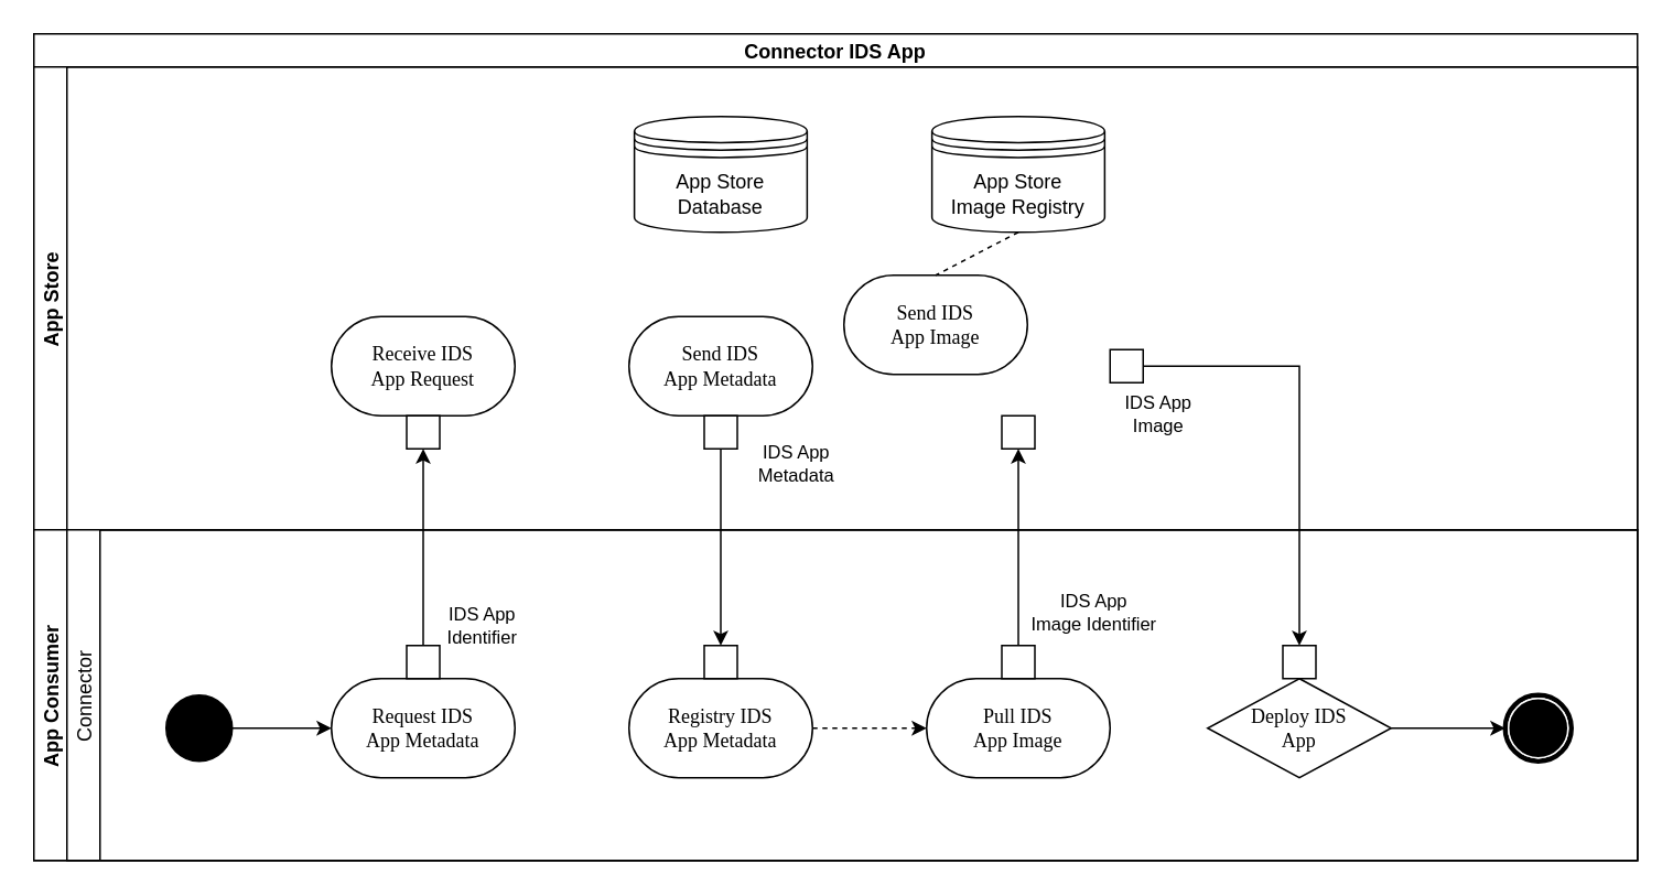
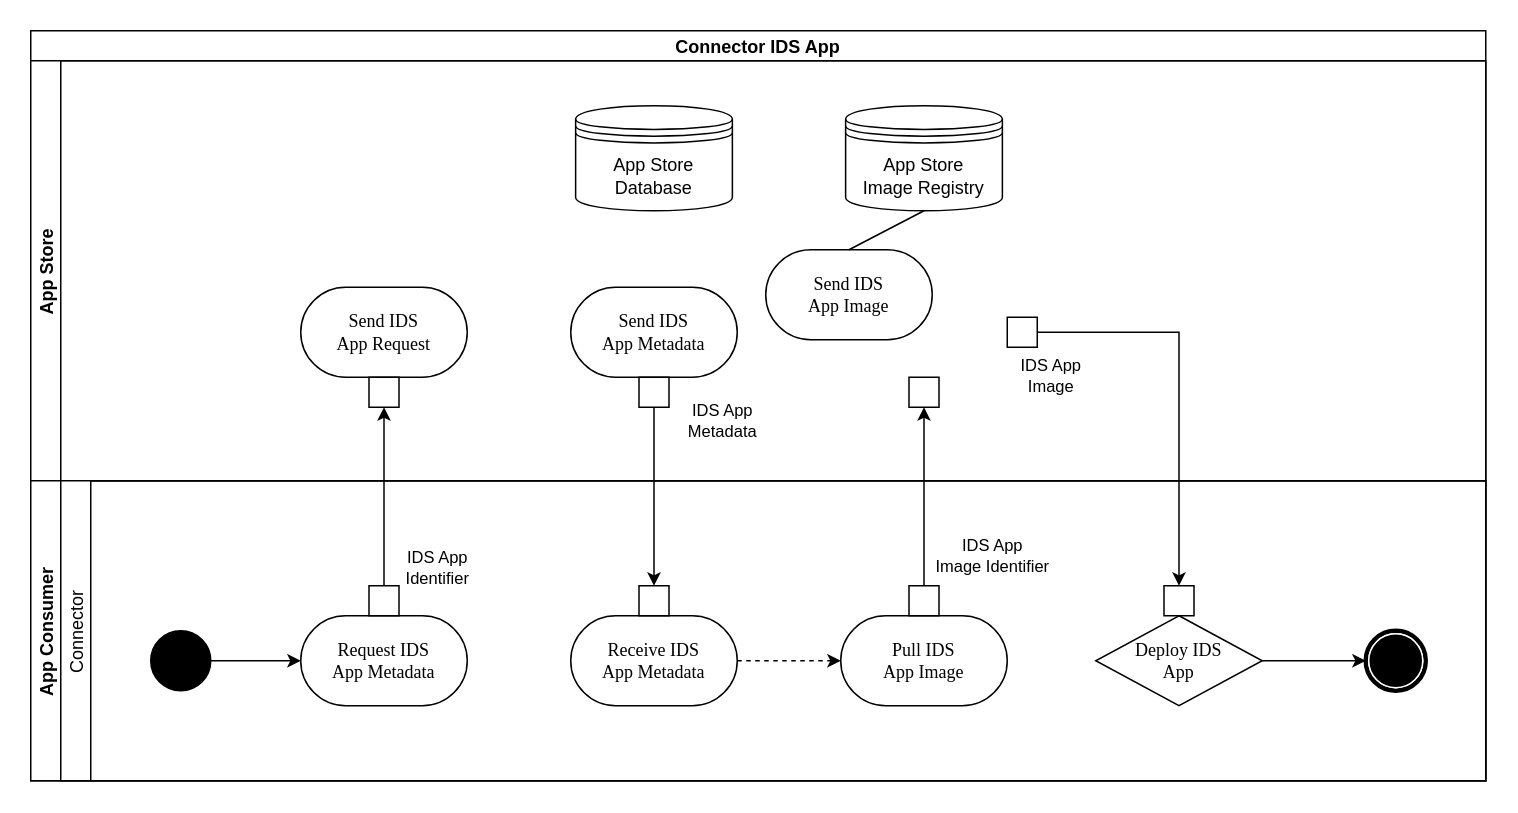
- <mxCell id="7" style="rounded=0;orthogonalLoop=1;jettySize=auto;html=1;entryX=0.5;entryY=0;entryDx=0;entryDy=0;dashed=1;endArrow=none;endFill=0;exitX=0.5;exitY=1;exitDx=0;exitDy=0;" edge="1" parent="3" source="8" target="4"><mxGeometry relative="1" as="geometry"><mxPoint x="560" y="80" as="sourcePoint" /><mxPoint x="355.5" y="131" as="targetPoint" /></mxGeometry></mxCell>
+ <mxCell id="7" style="rounded=0;orthogonalLoop=1;jettySize=auto;html=1;entryX=0.5;entryY=0;entryDx=0;entryDy=0;dashed=0;endArrow=none;endFill=0;exitX=0.5;exitY=1;exitDx=0;exitDy=0;" edge="1" parent="3" source="8" target="4"><mxGeometry relative="1" as="geometry"><mxPoint x="560" y="80" as="sourcePoint" /><mxPoint x="355.5" y="131" as="targetPoint" /></mxGeometry></mxCell>
- <mxCell id="10" value="&lt;div&gt;Receive IDS&lt;/div&gt;&lt;div&gt;App Request&lt;/div&gt;" style="rounded=1;whiteSpace=wrap;html=1;shadow=0;comic=0;labelBackgroundColor=none;strokeWidth=1;fontFamily=Verdana;fontSize=12;align=center;arcSize=50;" vertex="1" parent="3"><mxGeometry x="180" y="151" width="111" height="60" as="geometry" /></mxCell>
+ <mxCell id="10" value="&lt;div&gt;Send IDS&lt;/div&gt;&lt;div&gt;App Request&lt;/div&gt;" style="rounded=1;whiteSpace=wrap;html=1;shadow=0;comic=0;labelBackgroundColor=none;strokeWidth=1;fontFamily=Verdana;fontSize=12;align=center;arcSize=50;" vertex="1" parent="3"><mxGeometry x="180" y="151" width="111" height="60" as="geometry" /></mxCell>
- <mxCell id="19" value="&lt;div&gt;Registry IDS&lt;/div&gt;&lt;div&gt;App Metadata&lt;br&gt;&lt;/div&gt;" style="rounded=1;whiteSpace=wrap;html=1;shadow=0;comic=0;labelBackgroundColor=none;strokeWidth=1;fontFamily=Verdana;fontSize=12;align=center;arcSize=50;" vertex="1" parent="15"><mxGeometry x="340" y="90" width="111" height="60" as="geometry" /></mxCell>
+ <mxCell id="19" value="&lt;div&gt;Receive IDS&lt;/div&gt;&lt;div&gt;App Metadata&lt;br&gt;&lt;/div&gt;" style="rounded=1;whiteSpace=wrap;html=1;shadow=0;comic=0;labelBackgroundColor=none;strokeWidth=1;fontFamily=Verdana;fontSize=12;align=center;arcSize=50;" vertex="1" parent="15"><mxGeometry x="340" y="90" width="111" height="60" as="geometry" /></mxCell>
